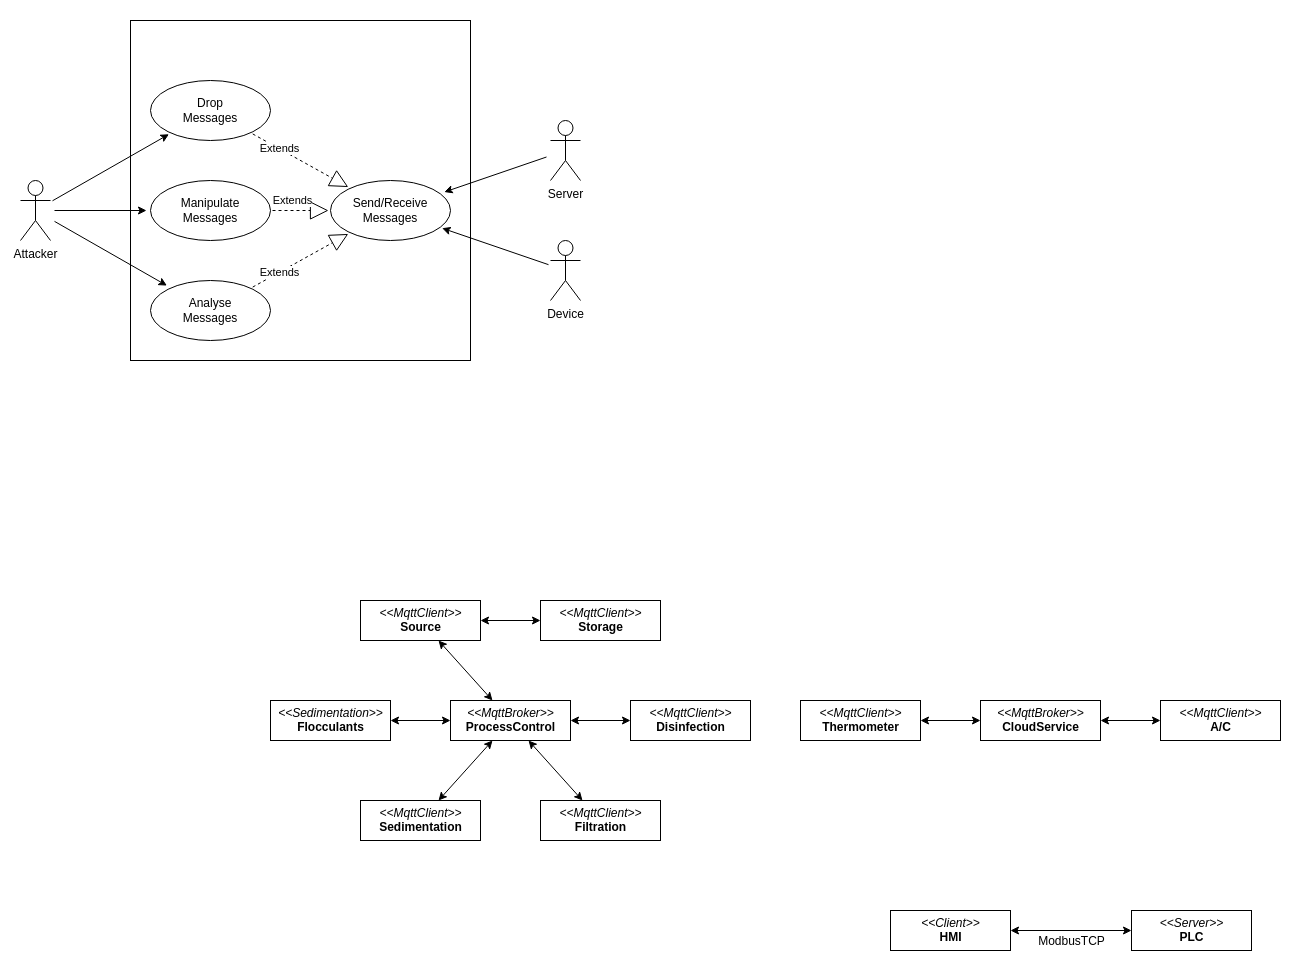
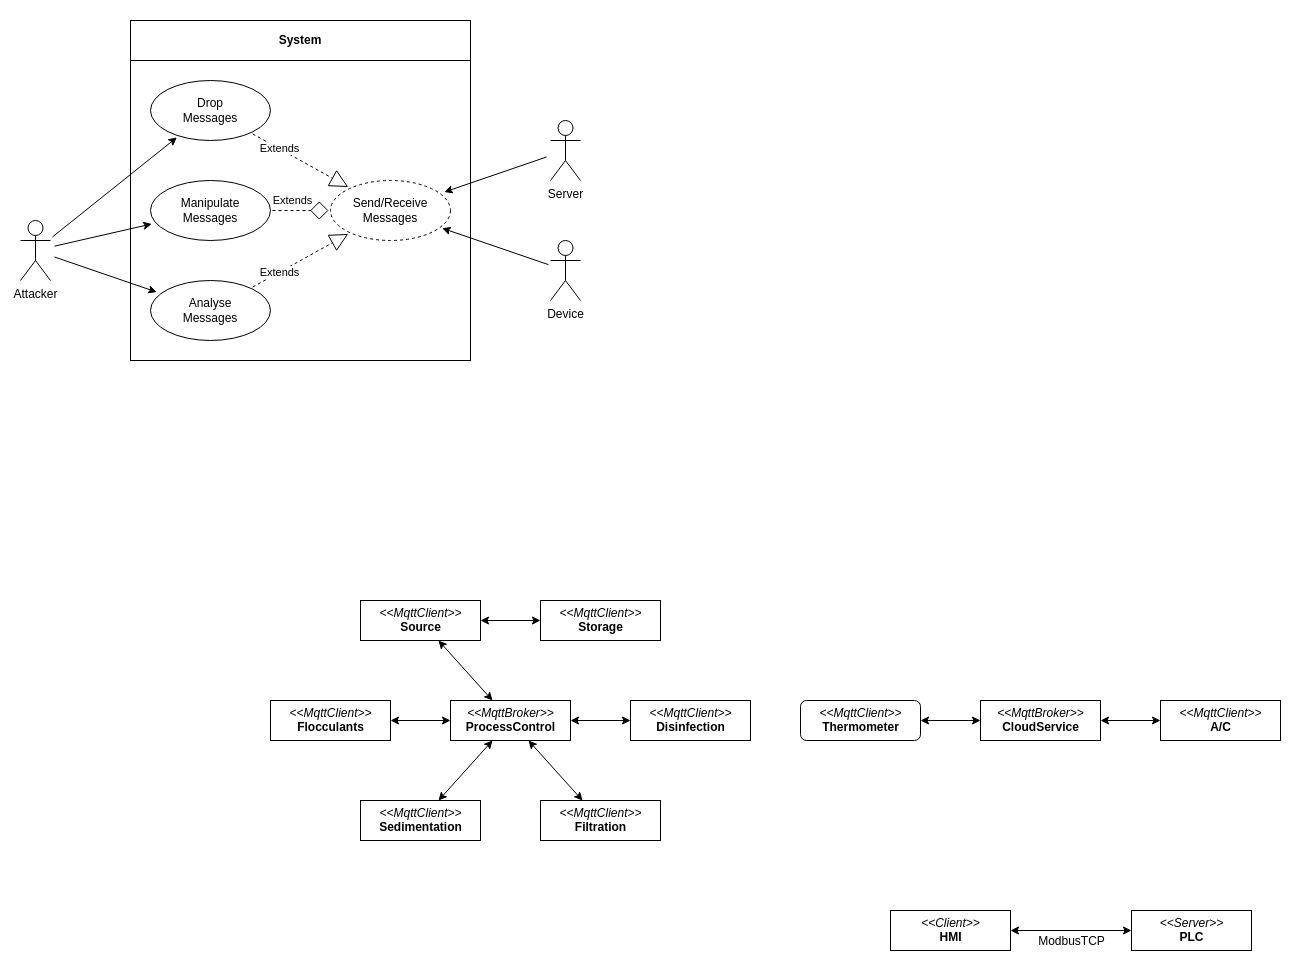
+ <mxCell id="3" value="System" style="rounded=0;whiteSpace=wrap;html=1;container=0;recursiveResize=0;fontStyle=1" parent="2" vertex="1"><mxGeometry width="340" height="40" as="geometry" /></mxCell>
- <mxCell id="15" value="Attacker" style="shape=umlActor;verticalLabelPosition=bottom;verticalAlign=top;html=1;outlineConnect=0;" parent="1" vertex="1"><mxGeometry x="20" y="180" width="30" height="60" as="geometry" /></mxCell>
+ <mxCell id="15" value="Attacker" style="shape=umlActor;verticalLabelPosition=bottom;verticalAlign=top;html=1;outlineConnect=0;" parent="1" vertex="1"><mxGeometry x="20" y="220" width="30" height="60" as="geometry" /></mxCell>
- <mxCell id="7" value="Extends" style="endArrow=block;endSize=16;endFill=0;html=1;dashed=1;targetPerimeterSpacing=2;sourcePerimeterSpacing=2;jumpStyle=arc;" parent="2" source="5" target="6" edge="1"><mxGeometry x="-0.294" y="10" width="160" relative="1" as="geometry"><mxPoint x="90" y="420" as="sourcePoint" /><mxPoint x="90" y="364.5" as="targetPoint" /><mxPoint as="offset" /></mxGeometry></mxCell>
+ <mxCell id="7" value="Extends" style="endArrow=diamond;endSize=16;endFill=0;html=1;dashed=1;targetPerimeterSpacing=2;sourcePerimeterSpacing=2;jumpStyle=arc;" parent="2" source="5" target="6" edge="1"><mxGeometry x="-0.294" y="10" width="160" relative="1" as="geometry"><mxPoint x="90" y="420" as="sourcePoint" /><mxPoint x="90" y="364.5" as="targetPoint" /><mxPoint as="offset" /></mxGeometry></mxCell>
- <mxCell id="6" value="Send/Receive&lt;br&gt;Messages" style="ellipse;whiteSpace=wrap;html=1;" parent="2" vertex="1"><mxGeometry x="200" y="160" width="120" height="60" as="geometry" /></mxCell>
+ <mxCell id="6" value="Send/Receive&lt;br&gt;Messages" style="ellipse;whiteSpace=wrap;html=1;dashed=1;" parent="2" vertex="1"><mxGeometry x="200" y="160" width="120" height="60" as="geometry" /></mxCell>
- <mxCell id="22" value="&lt;i&gt;&amp;lt;&amp;lt;Sedimentation&amp;gt;&amp;gt;&lt;/i&gt;&lt;br&gt;&lt;b style=&quot;line-height: 15.6px&quot;&gt;Flocculants&lt;/b&gt;" style="html=1;fontSize=12;" vertex="1" parent="1"><mxGeometry x="270" y="700" width="120" height="40" as="geometry" /></mxCell>
+ <mxCell id="22" value="&lt;i&gt;&amp;lt;&amp;lt;MqttClient&amp;gt;&amp;gt;&lt;/i&gt;&lt;br&gt;&lt;b style=&quot;line-height: 15.6px&quot;&gt;Flocculants&lt;/b&gt;" style="html=1;fontSize=12;" vertex="1" parent="1"><mxGeometry x="270" y="700" width="120" height="40" as="geometry" /></mxCell>
- <mxCell id="33" value="&lt;i&gt;&amp;lt;&amp;lt;MqttClient&amp;gt;&amp;gt;&lt;/i&gt;&lt;br&gt;&lt;b style=&quot;line-height: 15.6px&quot;&gt;Thermometer&lt;/b&gt;" style="html=1;fontSize=12;" vertex="1" parent="1"><mxGeometry x="800" y="700" width="120" height="40" as="geometry" /></mxCell>
+ <mxCell id="33" value="&lt;i&gt;&amp;lt;&amp;lt;MqttClient&amp;gt;&amp;gt;&lt;/i&gt;&lt;br&gt;&lt;b style=&quot;line-height: 15.6px&quot;&gt;Thermometer&lt;/b&gt;" style="html=1;fontSize=12;rounded=1;" vertex="1" parent="1"><mxGeometry x="800" y="700" width="120" height="40" as="geometry" /></mxCell>
